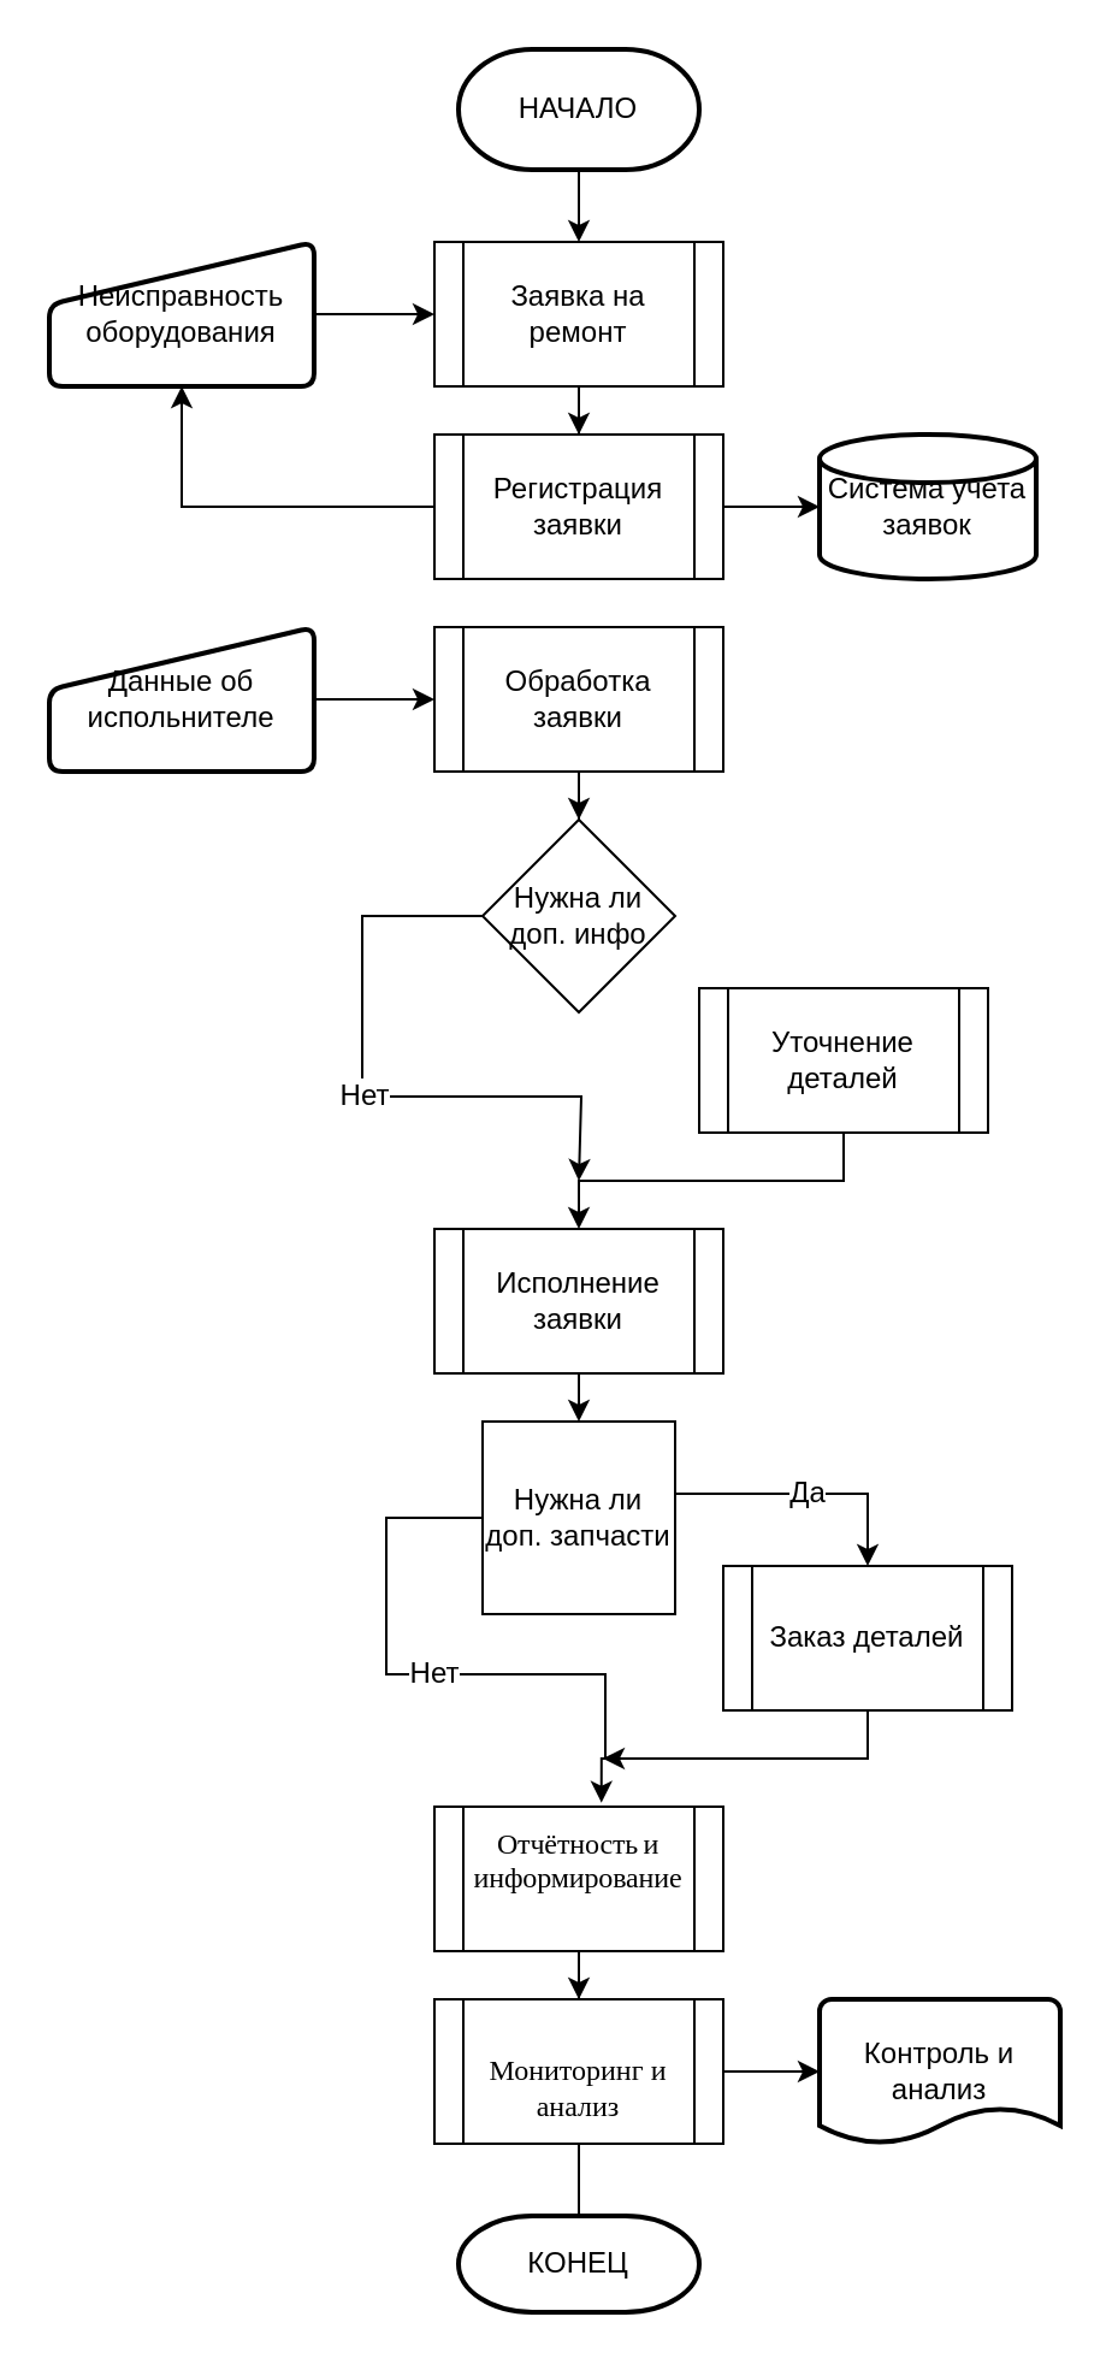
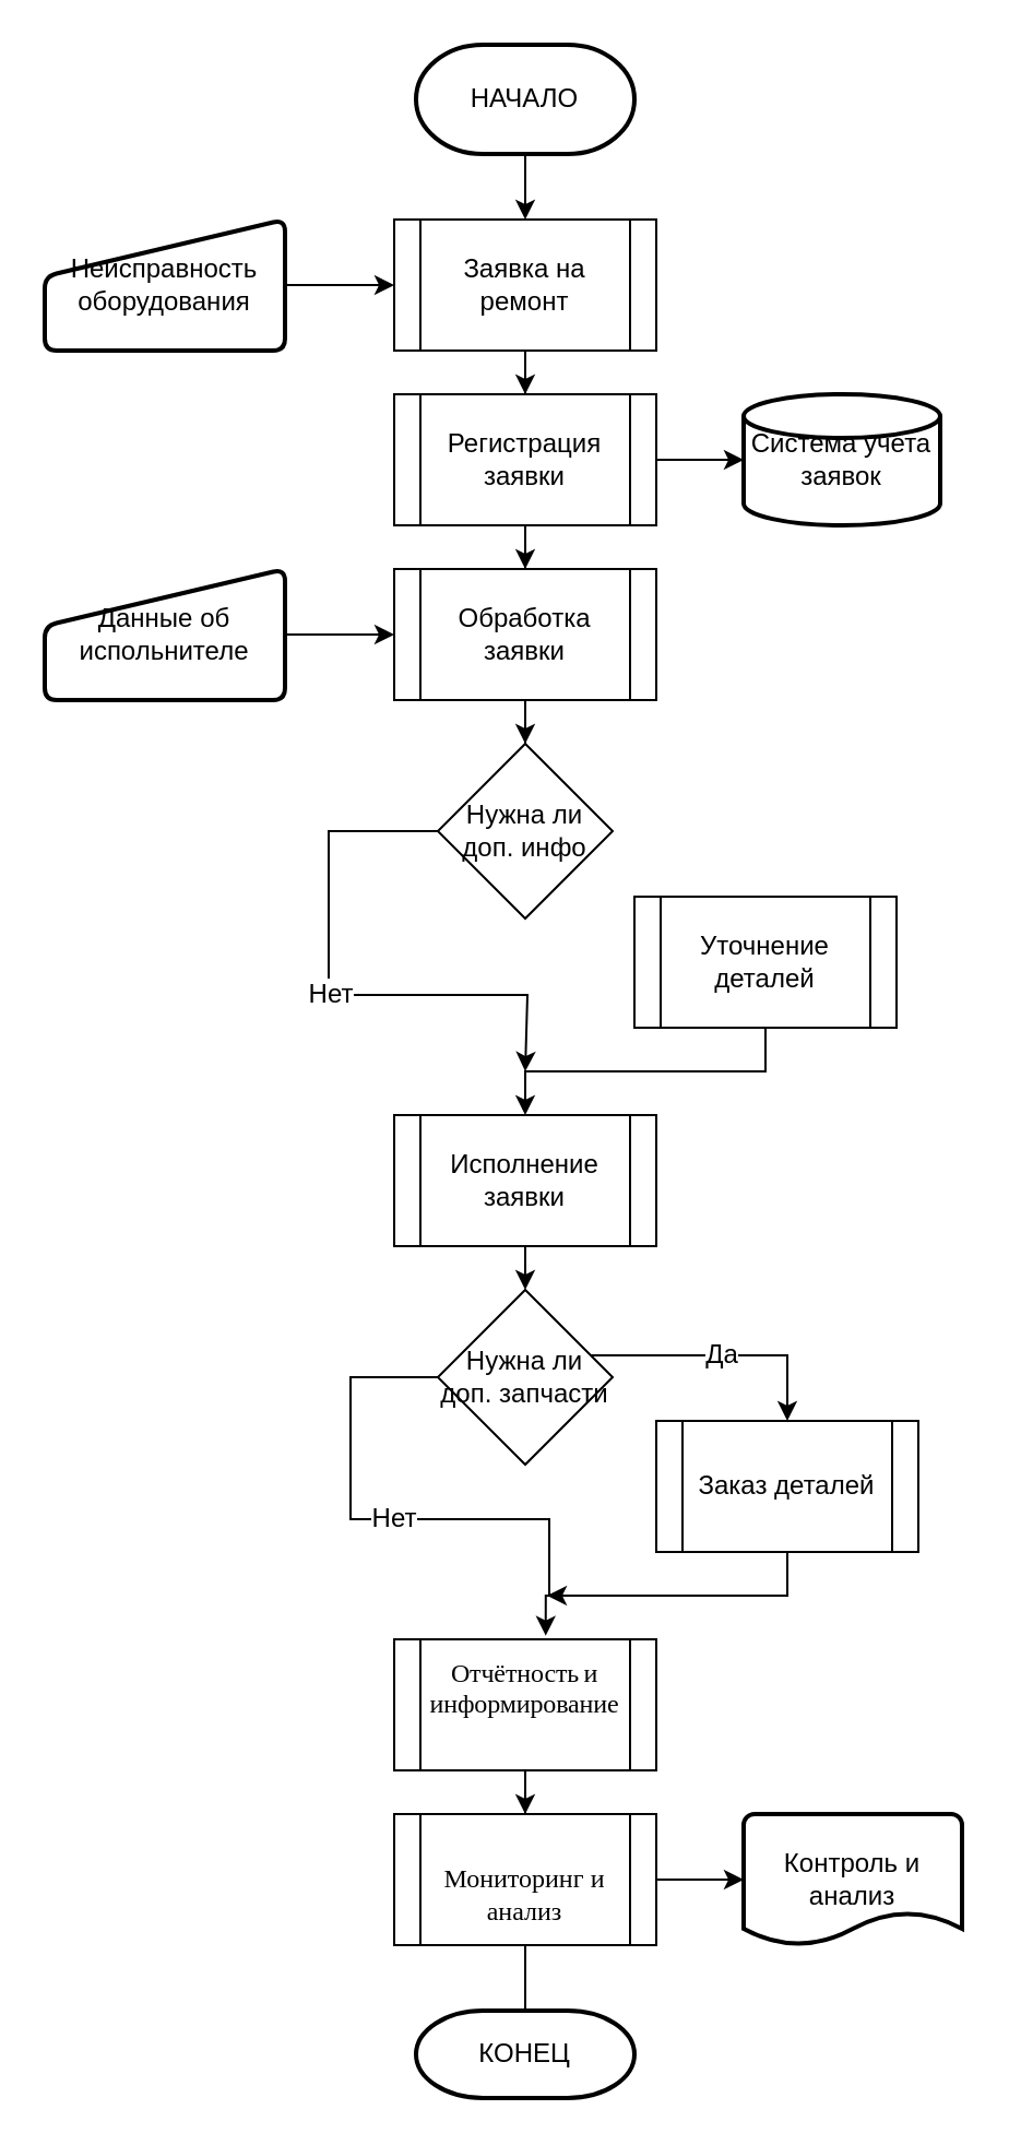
- <mxCell id="9" value="" style="edgeStyle=orthogonalEdgeStyle;rounded=0;orthogonalLoop=1;jettySize=auto;html=1;fontSize=12;fontStyle=0;align=center;" parent="1" source="10" target="7" edge="1"><mxGeometry relative="1" as="geometry" /></mxCell>
+ <mxCell id="9" value="" style="edgeStyle=orthogonalEdgeStyle;rounded=0;orthogonalLoop=1;jettySize=auto;html=1;fontSize=12;fontStyle=0;align=center;" parent="1" source="10" target="13" edge="1"><mxGeometry relative="1" as="geometry" /></mxCell>
- <mxCell id="24" value="Нужна ли доп. запчасти" style="whiteSpace=wrap;html=1;fontSize=12;fontStyle=0;align=center;rounded=0;" parent="1" vertex="1"><mxGeometry x="200" y="590" width="80" height="80" as="geometry" /></mxCell>
+ <mxCell id="24" value="Нужна ли доп. запчасти" style="rhombus;whiteSpace=wrap;html=1;fontSize=12;fontStyle=0;align=center;" parent="1" vertex="1"><mxGeometry x="200" y="590" width="80" height="80" as="geometry" /></mxCell>
